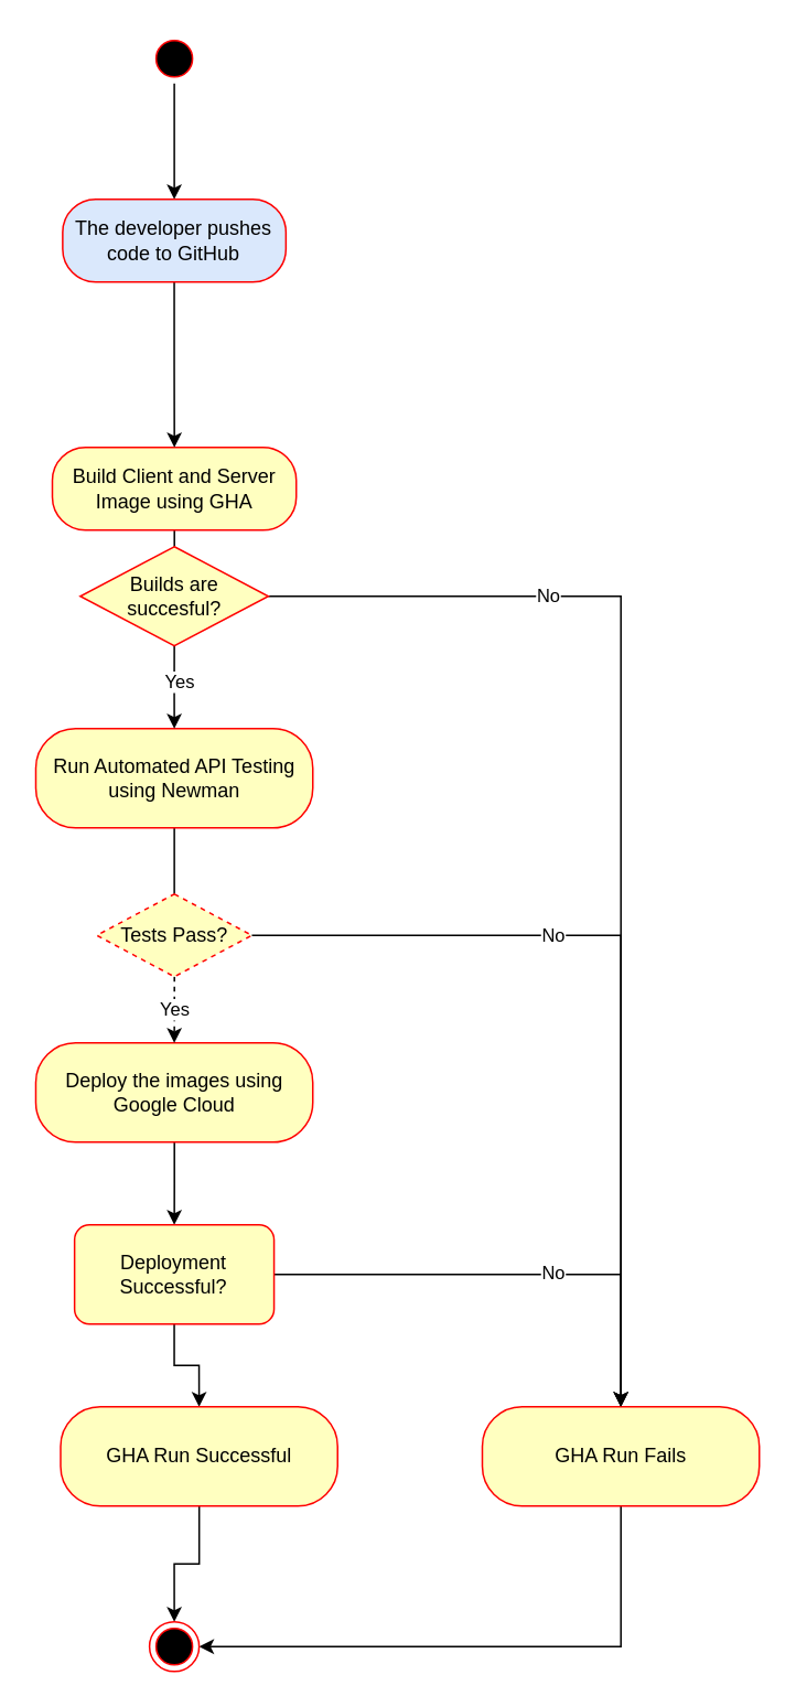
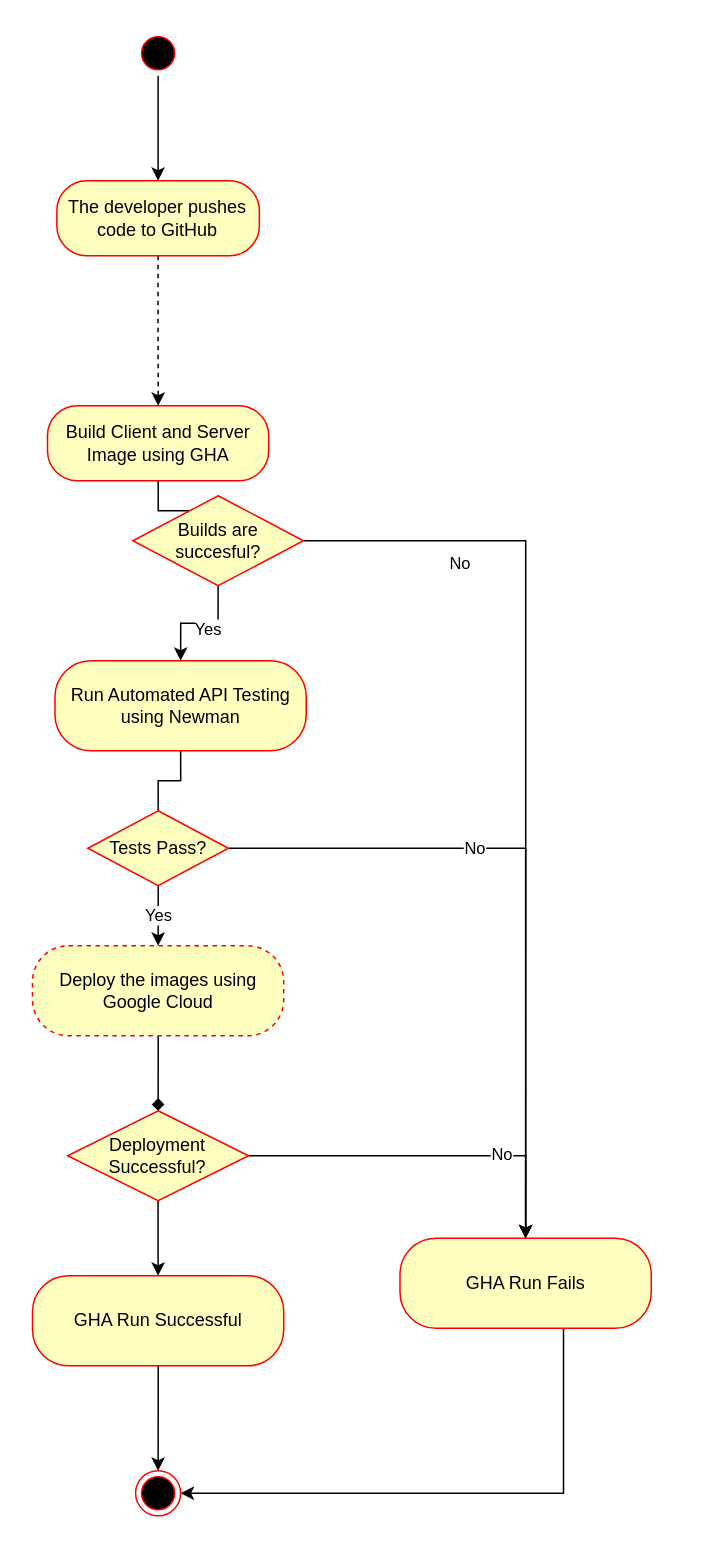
- <mxCell id="7" value="The developer pushes code to GitHub" style="rounded=1;whiteSpace=wrap;html=1;arcSize=40;fontColor=#000000;fillColor=#dae8fc;strokeColor=#ff0000;" vertex="1" parent="1"><mxGeometry x="37.24" y="120" width="135" height="50" as="geometry" /></mxCell>
+ <mxCell id="7" value="The developer pushes code to GitHub" style="rounded=1;whiteSpace=wrap;html=1;arcSize=40;fontColor=#000000;fillColor=#ffffc0;strokeColor=#ff0000;" vertex="1" parent="1"><mxGeometry x="37.24" y="120" width="135" height="50" as="geometry" /></mxCell>
- <mxCell id="6" style="edgeStyle=orthogonalEdgeStyle;rounded=0;orthogonalLoop=1;jettySize=auto;html=1;" edge="1" parent="1" source="7" target="3"><mxGeometry relative="1" as="geometry" /></mxCell>
+ <mxCell id="6" style="edgeStyle=orthogonalEdgeStyle;rounded=0;orthogonalLoop=1;jettySize=auto;html=1;dashed=1;" edge="1" parent="1" source="7" target="3"><mxGeometry relative="1" as="geometry" /></mxCell>
- <mxCell id="16" value="Builds are succesful?" style="rhombus;whiteSpace=wrap;html=1;fontColor=#000000;fillColor=#ffffc0;strokeColor=#ff0000;" vertex="1" parent="1"><mxGeometry x="47.87" y="330" width="113.75" height="60" as="geometry" /></mxCell>
+ <mxCell id="16" value="Builds are succesful?" style="rhombus;whiteSpace=wrap;html=1;fontColor=#000000;fillColor=#ffffc0;strokeColor=#ff0000;" vertex="1" parent="1"><mxGeometry x="87.87" y="330" width="113.75" height="60" as="geometry" /></mxCell>
- <mxCell id="9" value="Run Automated API Testing using Newman" style="rounded=1;whiteSpace=wrap;html=1;arcSize=40;fontColor=#000000;fillColor=#ffffc0;strokeColor=#ff0000;" vertex="1" parent="1"><mxGeometry x="21" y="440" width="167.5" height="60" as="geometry" /></mxCell>
+ <mxCell id="9" value="Run Automated API Testing using Newman" style="rounded=1;whiteSpace=wrap;html=1;arcSize=40;fontColor=#000000;fillColor=#ffffc0;strokeColor=#ff0000;" vertex="1" parent="1"><mxGeometry x="36" y="440" width="167.5" height="60" as="geometry" /></mxCell>
- <mxCell id="19" value="Tests Pass?" style="rhombus;whiteSpace=wrap;html=1;fontColor=#000000;fillColor=#ffffc0;strokeColor=#ff0000;dashed=1;" vertex="1" parent="1"><mxGeometry x="57.88" y="540" width="93.74" height="50" as="geometry" /></mxCell>
+ <mxCell id="19" value="Tests Pass?" style="rhombus;whiteSpace=wrap;html=1;fontColor=#000000;fillColor=#ffffc0;strokeColor=#ff0000;" vertex="1" parent="1"><mxGeometry x="57.88" y="540" width="93.74" height="50" as="geometry" /></mxCell>
- <mxCell id="17" value="Yes" style="edgeStyle=orthogonalEdgeStyle;rounded=0;orthogonalLoop=1;jettySize=auto;html=1;entryX=0.5;entryY=0;entryDx=0;entryDy=0;dashed=1;" edge="1" parent="1" source="19" target="11"><mxGeometry relative="1" as="geometry" /></mxCell>
+ <mxCell id="17" value="Yes" style="edgeStyle=orthogonalEdgeStyle;rounded=0;orthogonalLoop=1;jettySize=auto;html=1;entryX=0.5;entryY=0;entryDx=0;entryDy=0;" edge="1" parent="1" source="19" target="11"><mxGeometry relative="1" as="geometry" /></mxCell>
- <mxCell id="11" value="Deploy the images using Google Cloud" style="rounded=1;whiteSpace=wrap;html=1;arcSize=40;fontColor=#000000;fillColor=#ffffc0;strokeColor=#ff0000;" vertex="1" parent="1"><mxGeometry x="20.99" y="630" width="167.5" height="60" as="geometry" /></mxCell>
+ <mxCell id="11" value="Deploy the images using Google Cloud" style="rounded=1;whiteSpace=wrap;html=1;arcSize=40;fontColor=#000000;fillColor=#ffffc0;strokeColor=#ff0000;dashed=1;" vertex="1" parent="1"><mxGeometry x="20.99" y="630" width="167.5" height="60" as="geometry" /></mxCell>
- <mxCell id="10" style="edgeStyle=orthogonalEdgeStyle;rounded=0;orthogonalLoop=1;jettySize=auto;html=1;entryX=0.5;entryY=0;entryDx=0;entryDy=0;" edge="1" parent="1" source="11" target="24"><mxGeometry relative="1" as="geometry" /></mxCell>
+ <mxCell id="10" style="edgeStyle=orthogonalEdgeStyle;rounded=0;orthogonalLoop=1;jettySize=auto;html=1;entryX=0.5;entryY=0;entryDx=0;entryDy=0;endArrow=diamond;" edge="1" parent="1" source="11" target="24"><mxGeometry relative="1" as="geometry" /></mxCell>
- <mxCell id="24" value="Deployment Successful?" style="whiteSpace=wrap;html=1;fontColor=#000000;fillColor=#ffffc0;strokeColor=#ff0000;rounded=1;" vertex="1" parent="1"><mxGeometry x="44.43" y="740" width="120.62" height="60" as="geometry" /></mxCell>
+ <mxCell id="24" value="Deployment Successful?" style="rhombus;whiteSpace=wrap;html=1;fontColor=#000000;fillColor=#ffffc0;strokeColor=#ff0000;" vertex="1" parent="1"><mxGeometry x="44.43" y="740" width="120.62" height="60" as="geometry" /></mxCell>
- <mxCell id="26" value="GHA Run Successful" style="rounded=1;whiteSpace=wrap;html=1;arcSize=40;fontColor=#000000;fillColor=#ffffc0;strokeColor=#ff0000;" vertex="1" parent="1"><mxGeometry x="35.99" y="850" width="167.5" height="60" as="geometry" /></mxCell>
+ <mxCell id="26" value="GHA Run Successful" style="rounded=1;whiteSpace=wrap;html=1;arcSize=40;fontColor=#000000;fillColor=#ffffc0;strokeColor=#ff0000;" vertex="1" parent="1"><mxGeometry x="20.99" y="850" width="167.5" height="60" as="geometry" /></mxCell>
- <mxCell id="21" value="GHA Run Fails" style="rounded=1;whiteSpace=wrap;html=1;arcSize=40;fontColor=#000000;fillColor=#ffffc0;strokeColor=#ff0000;" vertex="1" parent="1"><mxGeometry x="291" y="850" width="167.5" height="60" as="geometry" /></mxCell>
+ <mxCell id="21" value="GHA Run Fails" style="rounded=1;whiteSpace=wrap;html=1;arcSize=40;fontColor=#000000;fillColor=#ffffc0;strokeColor=#ff0000;" vertex="1" parent="1"><mxGeometry x="266" y="825" width="167.5" height="60" as="geometry" /></mxCell>
